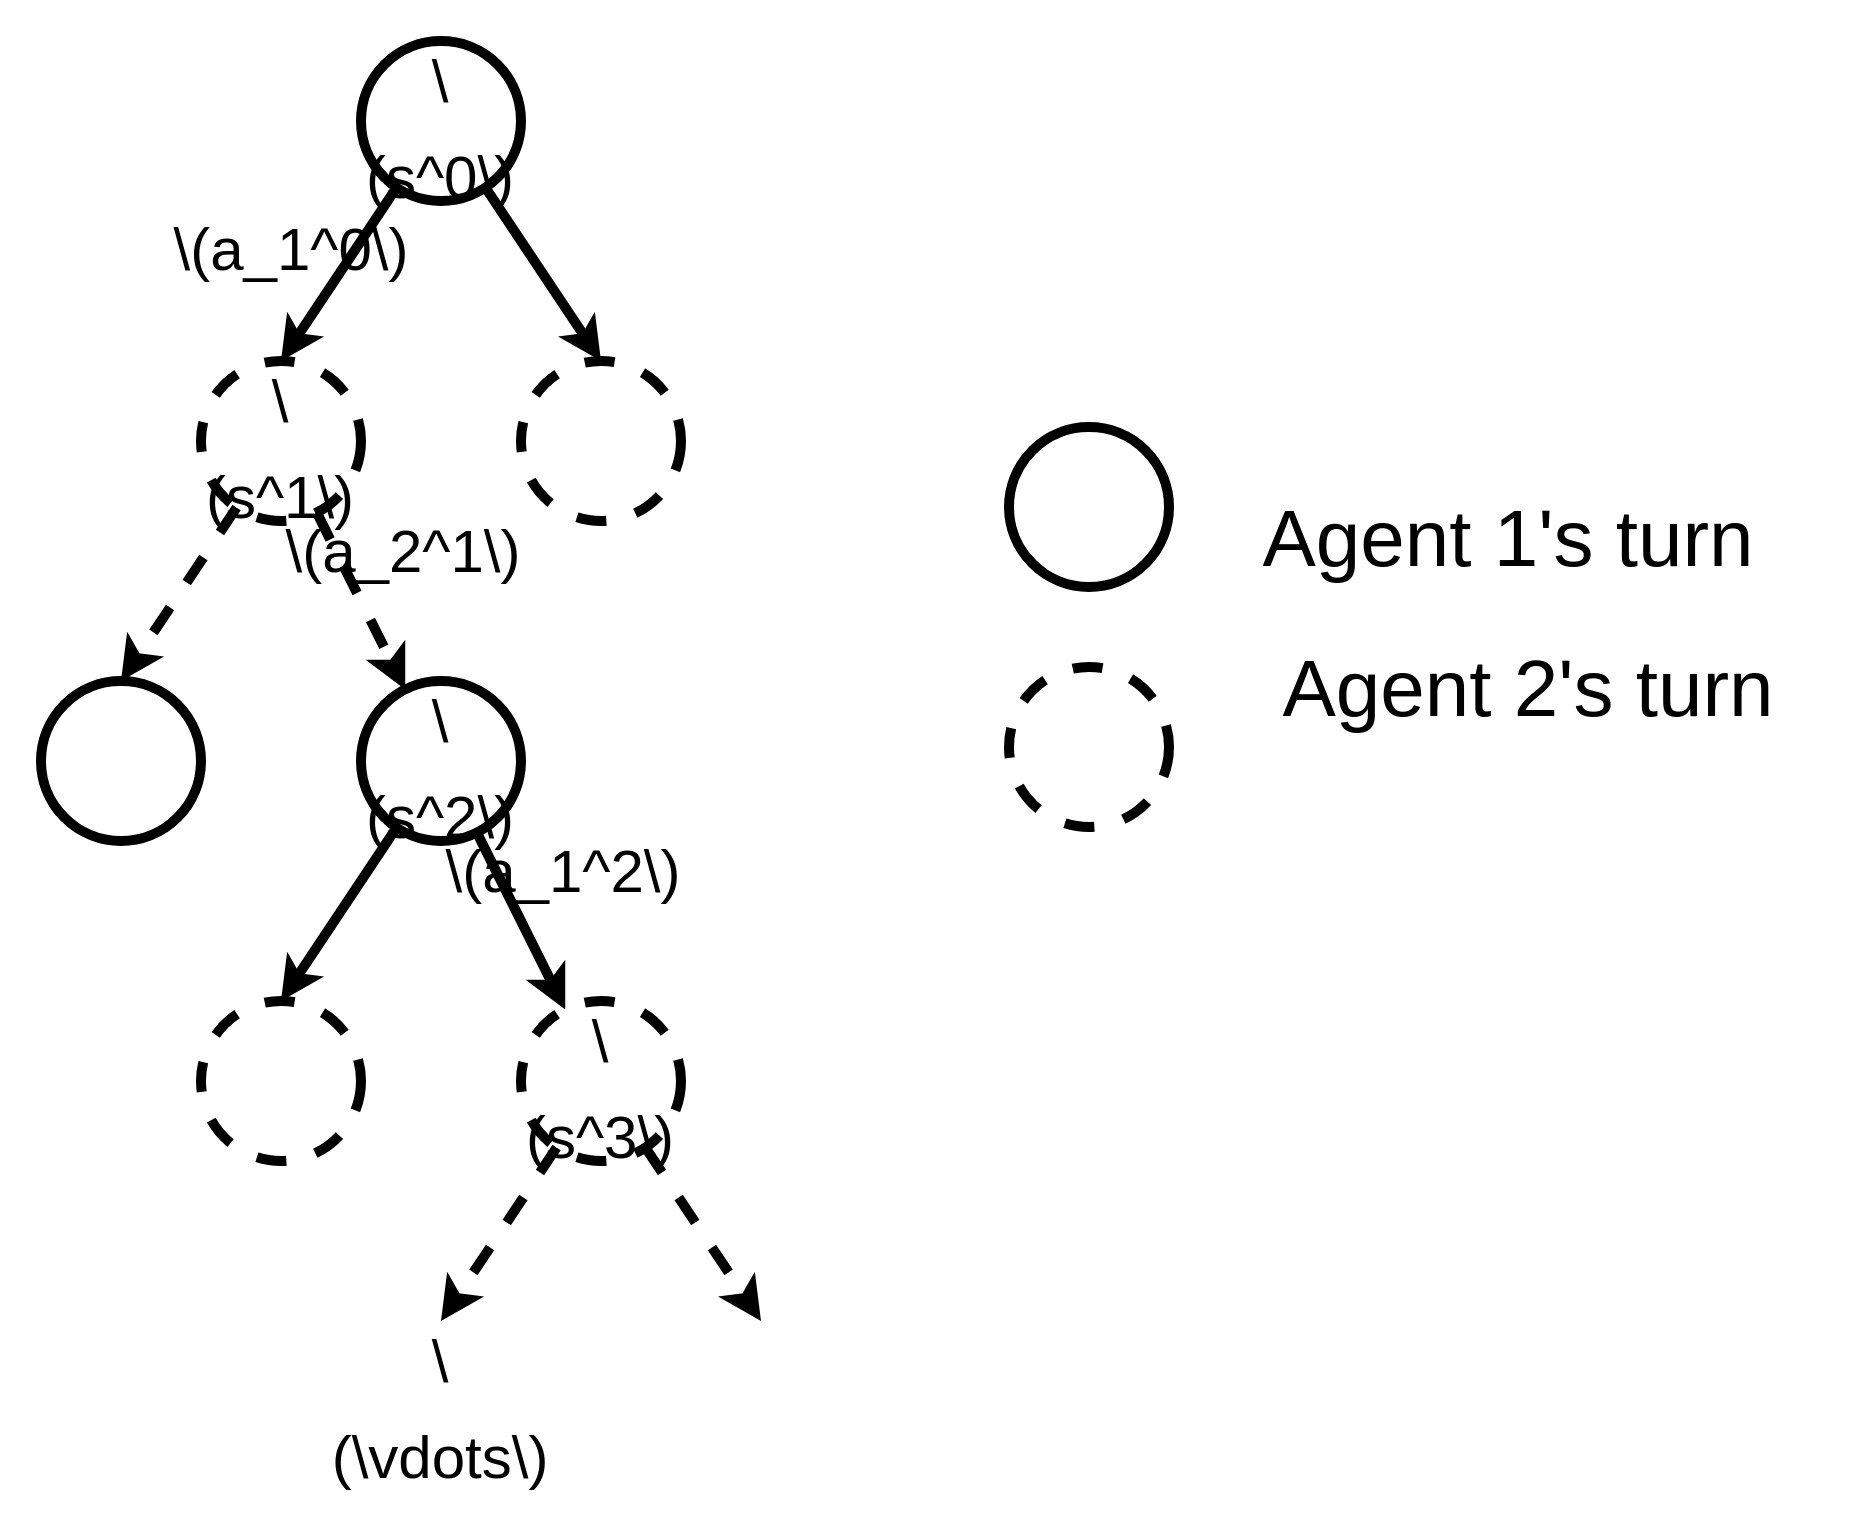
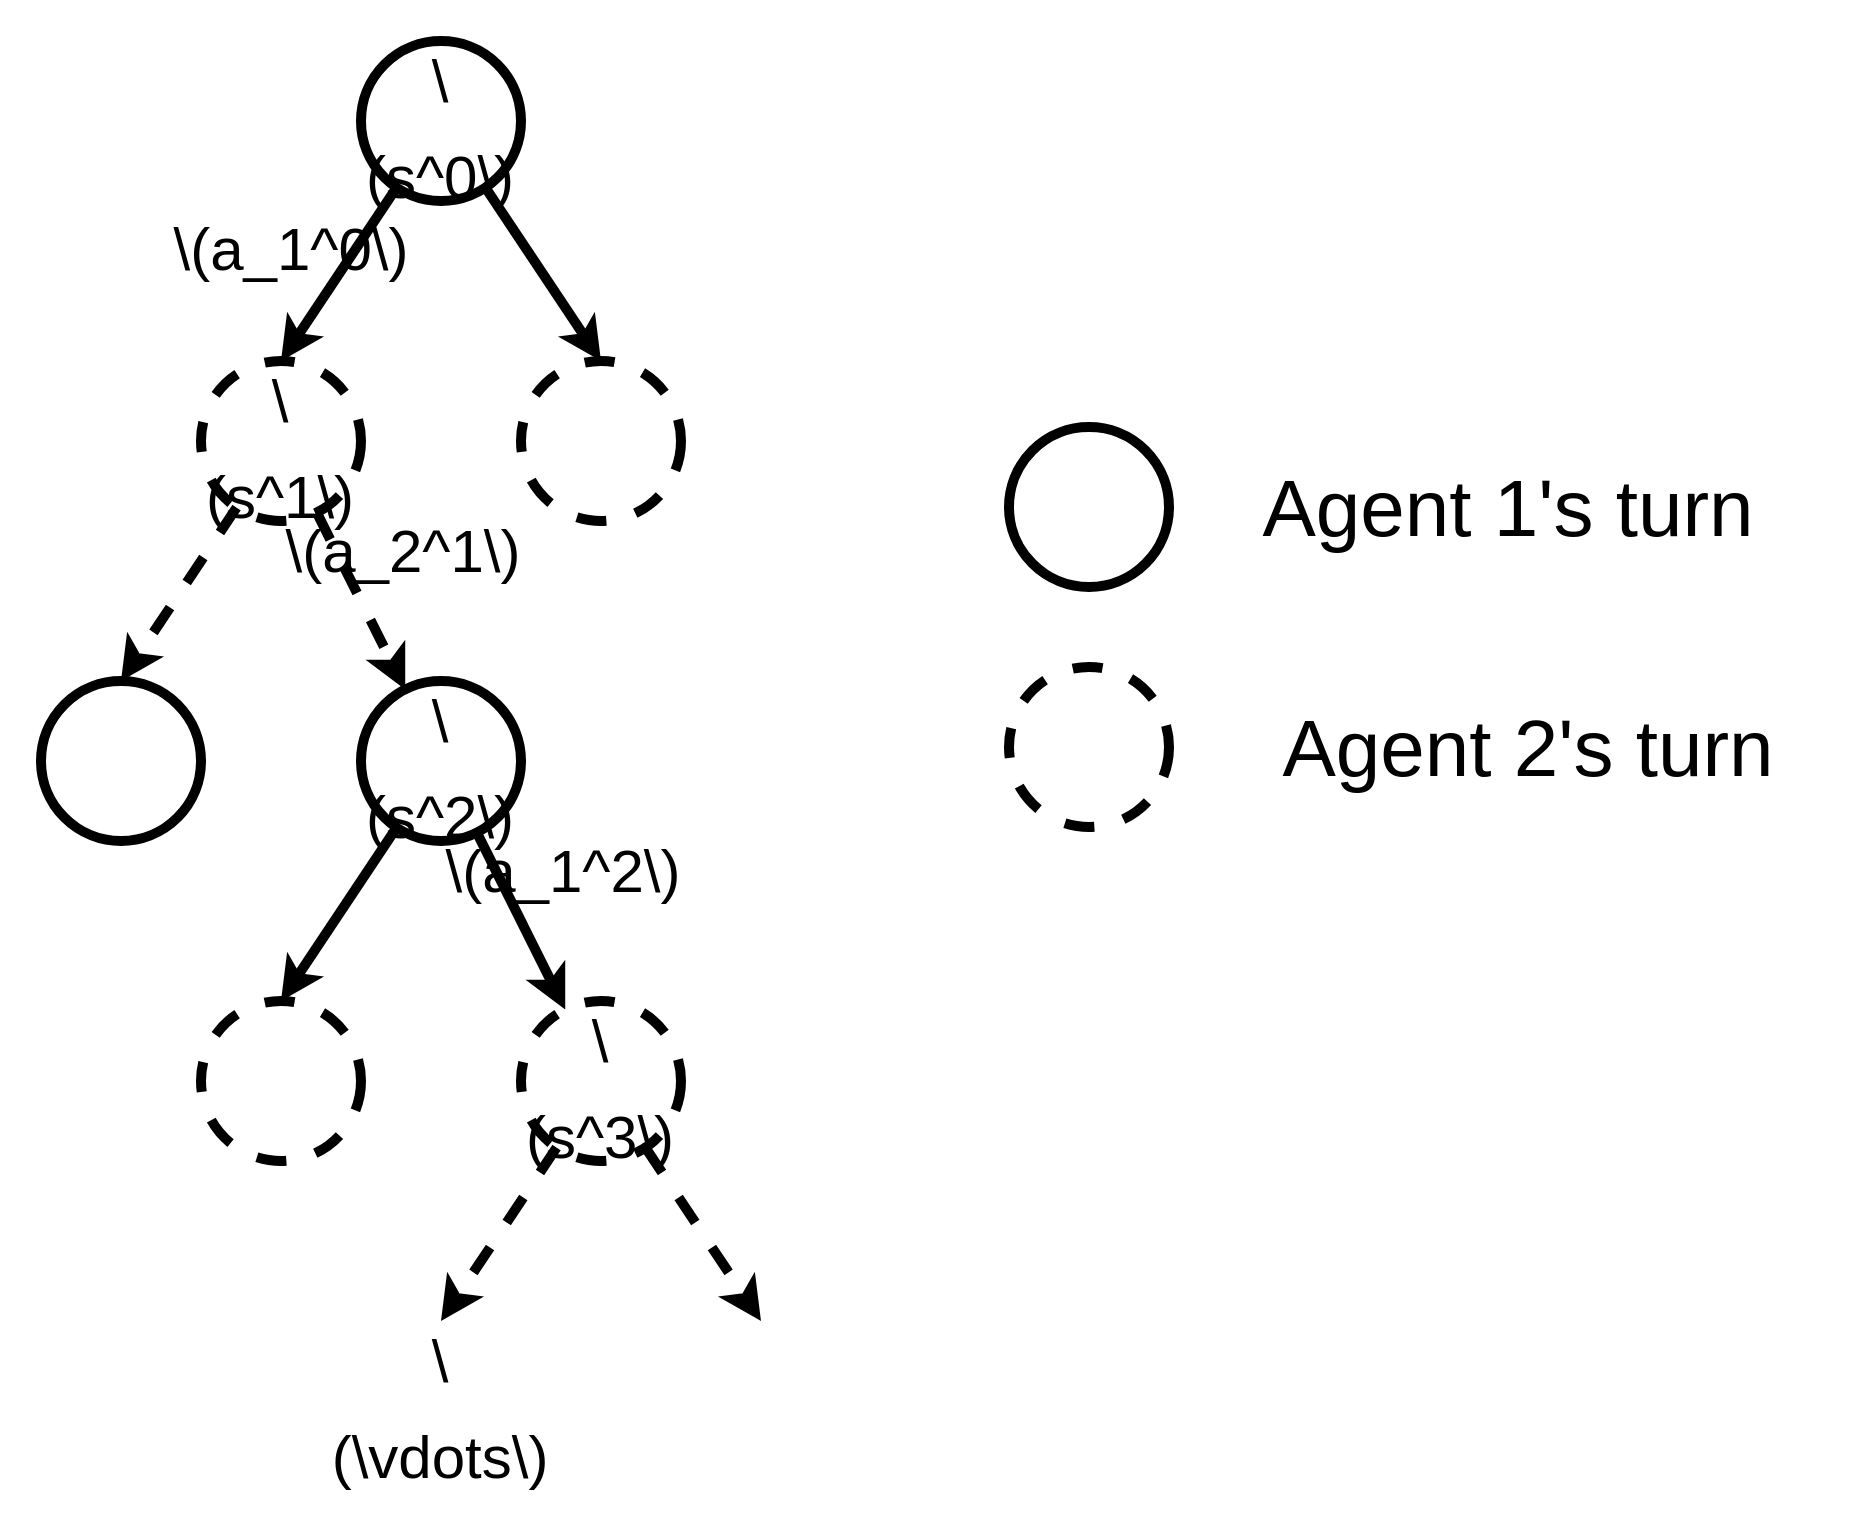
- <mxCell id="24" value="Agent 1's turn" style="text;html=1;align=center;verticalAlign=middle;whiteSpace=wrap;rounded=0;fontSize=40;" vertex="1" parent="1"><mxGeometry x="614" y="243" width="280" height="50" as="geometry" /></mxCell>
+ <mxCell id="24" value="Agent 1's turn" style="text;html=1;align=center;verticalAlign=middle;whiteSpace=wrap;rounded=0;fontSize=40;" vertex="1" parent="1"><mxGeometry x="614" y="228" width="280" height="50" as="geometry" /></mxCell>
- <mxCell id="25" value="Agent 2's turn" style="text;html=1;align=center;verticalAlign=middle;whiteSpace=wrap;rounded=0;fontSize=40;" vertex="1" parent="1"><mxGeometry x="624" y="318" width="280" height="50" as="geometry" /></mxCell>
+ <mxCell id="25" value="Agent 2's turn" style="text;html=1;align=center;verticalAlign=middle;whiteSpace=wrap;rounded=0;fontSize=40;" vertex="1" parent="1"><mxGeometry x="624" y="348" width="280" height="50" as="geometry" /></mxCell>
